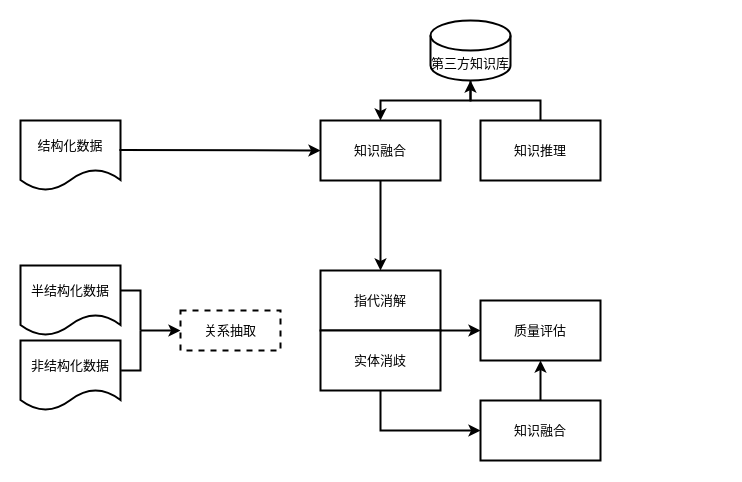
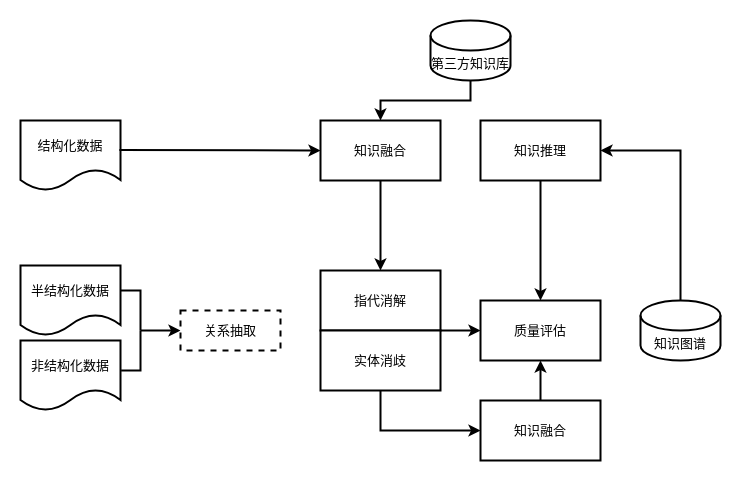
- <mxCell id="4" value="" style="edgeStyle=orthogonalEdgeStyle;rounded=0;orthogonalLoop=1;jettySize=auto;html=1;strokeWidth=2;fontSize=13;fontStyle=0;" edge="1" parent="1" source="5" target="18"><mxGeometry relative="1" as="geometry"><mxPoint x="540" y="290" as="targetPoint" /></mxGeometry></mxCell>
+ <mxCell id="4" value="" style="edgeStyle=orthogonalEdgeStyle;rounded=0;orthogonalLoop=1;jettySize=auto;html=1;entryX=0.5;entryY=0;entryDx=0;entryDy=0;strokeWidth=2;fontSize=13;fontStyle=0" edge="1" parent="1" source="5" target="6"><mxGeometry relative="1" as="geometry"><mxPoint x="540" y="290" as="targetPoint" /></mxGeometry></mxCell>
+ <mxCell id="26" value="" style="endArrow=classic;html=1;rounded=0;exitX=0.5;exitY=0;exitDx=0;exitDy=0;exitPerimeter=0;entryX=1;entryY=0.5;entryDx=0;entryDy=0;strokeWidth=2;fontSize=13;fontStyle=0" edge="1" parent="1" source="9" target="5"><mxGeometry width="50" height="50" relative="1" as="geometry"><mxPoint x="500" y="350" as="sourcePoint" /><mxPoint x="590" y="250" as="targetPoint" /><Array as="points"><mxPoint x="680" y="150" /></Array></mxGeometry></mxCell>
+ <mxCell id="9" value="知识图谱" style="shape=cylinder3;whiteSpace=wrap;html=1;boundedLbl=1;backgroundOutline=1;size=15;strokeWidth=2;fontSize=13;fontStyle=0" vertex="1" parent="1"><mxGeometry x="640" y="300" width="80" height="60" as="geometry" /></mxCell>
